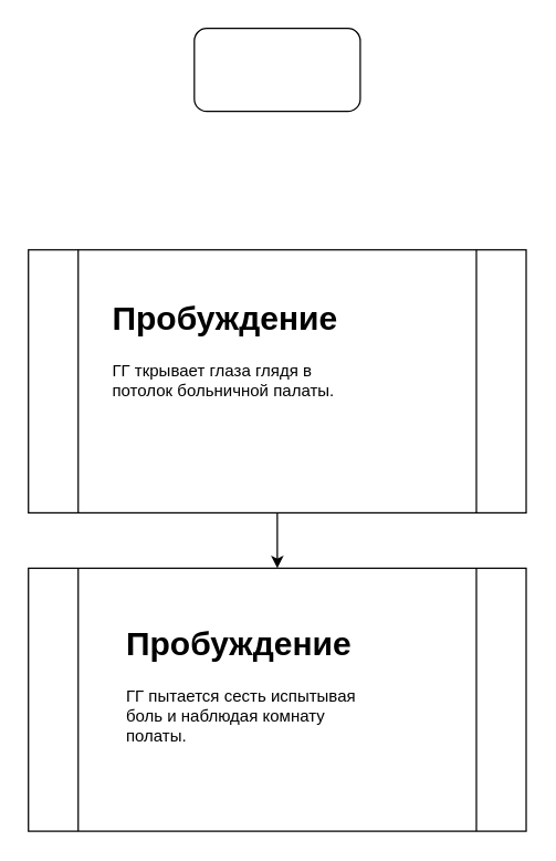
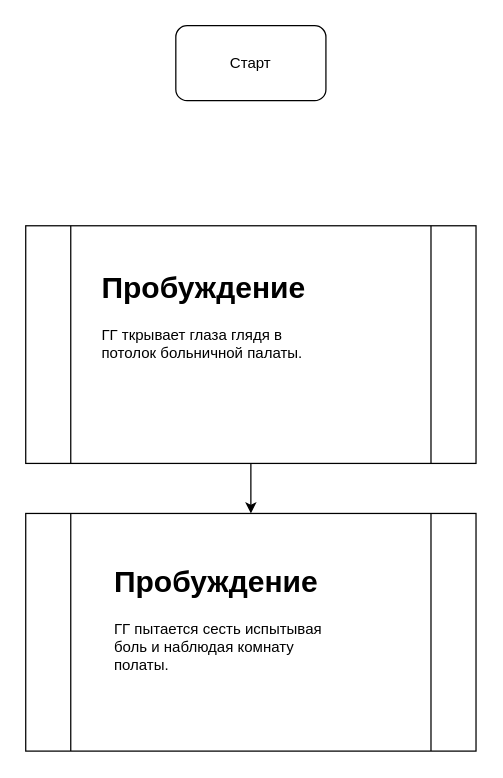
+ <mxCell id="3" value="Старт" style="text;html=1;strokeColor=none;fillColor=none;align=center;verticalAlign=middle;whiteSpace=wrap;rounded=0;" vertex="1" parent="1"><mxGeometry x="170" y="35" width="60" height="30" as="geometry" /></mxCell>
